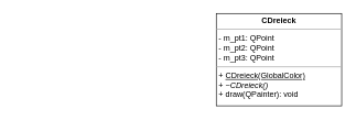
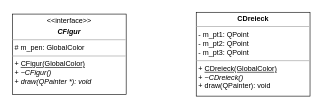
+ <mxCell id="2" value="&lt;p style=&quot;margin: 0px ; margin-top: 4px ; text-align: center&quot;&gt;&amp;lt;&amp;lt;interface&amp;gt;&amp;gt;&lt;/p&gt;&lt;p style=&quot;margin: 0px ; margin-top: 4px ; text-align: center&quot;&gt;&lt;b&gt;&lt;i&gt;CFigur&lt;/i&gt;&lt;/b&gt;&lt;/p&gt;&lt;hr size=&quot;1&quot;&gt;&lt;p style=&quot;margin: 0px ; margin-left: 4px&quot;&gt;# m_pen: GlobalColor&lt;br&gt;&lt;/p&gt;&lt;hr size=&quot;1&quot;&gt;&lt;p style=&quot;margin: 0px ; margin-left: 4px&quot;&gt;+ &lt;u&gt;CFigur(GlobalColor)&lt;/u&gt;&lt;/p&gt;&lt;p style=&quot;margin: 0px ; margin-left: 4px&quot;&gt;+ &lt;i&gt;~CFigur()&lt;/i&gt;&lt;/p&gt;&lt;p style=&quot;margin: 0px ; margin-left: 4px&quot;&gt;+ &lt;i&gt;draw(QPainter *): void&lt;/i&gt;&lt;/p&gt;" style="verticalAlign=top;align=left;overflow=fill;fontSize=12;fontFamily=Helvetica;html=1;rounded=0;shadow=0;comic=0;labelBackgroundColor=none;strokeColor=#000000;strokeWidth=1;fillColor=#ffffff;" parent="1" vertex="1"><mxGeometry x="20" y="23" width="190" height="134" as="geometry" /></mxCell>
